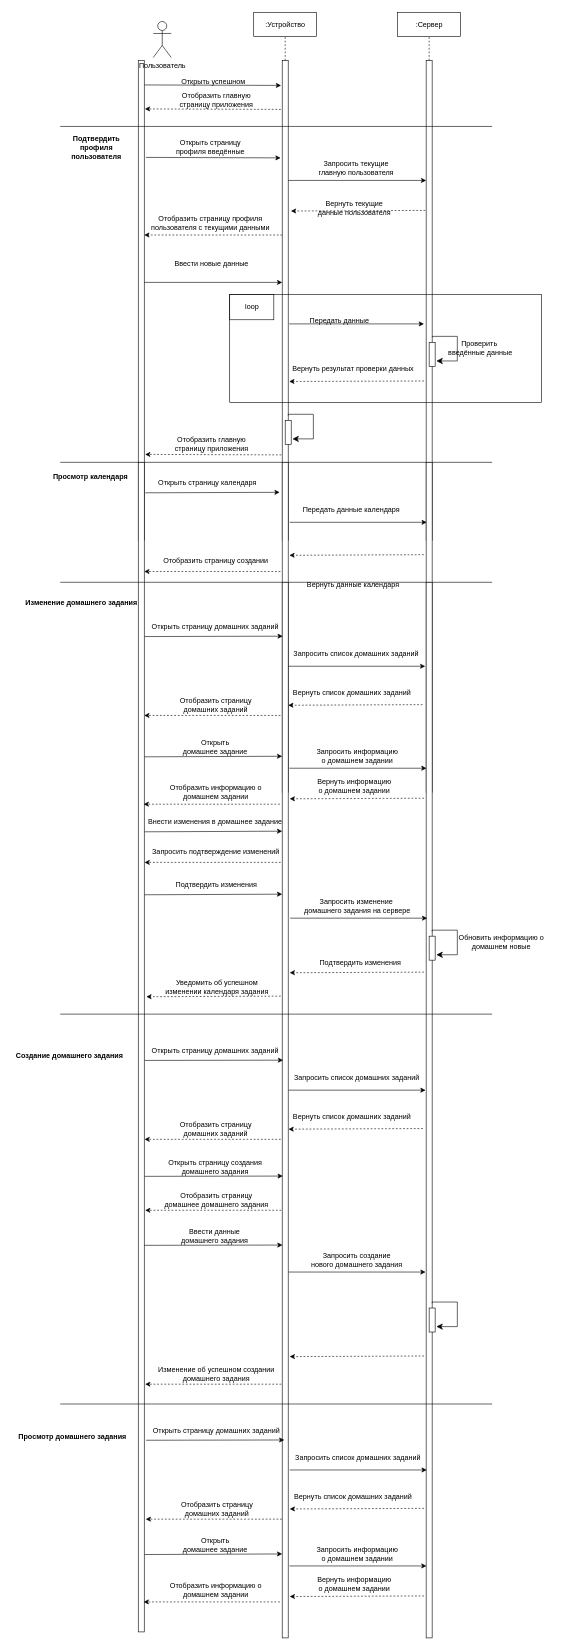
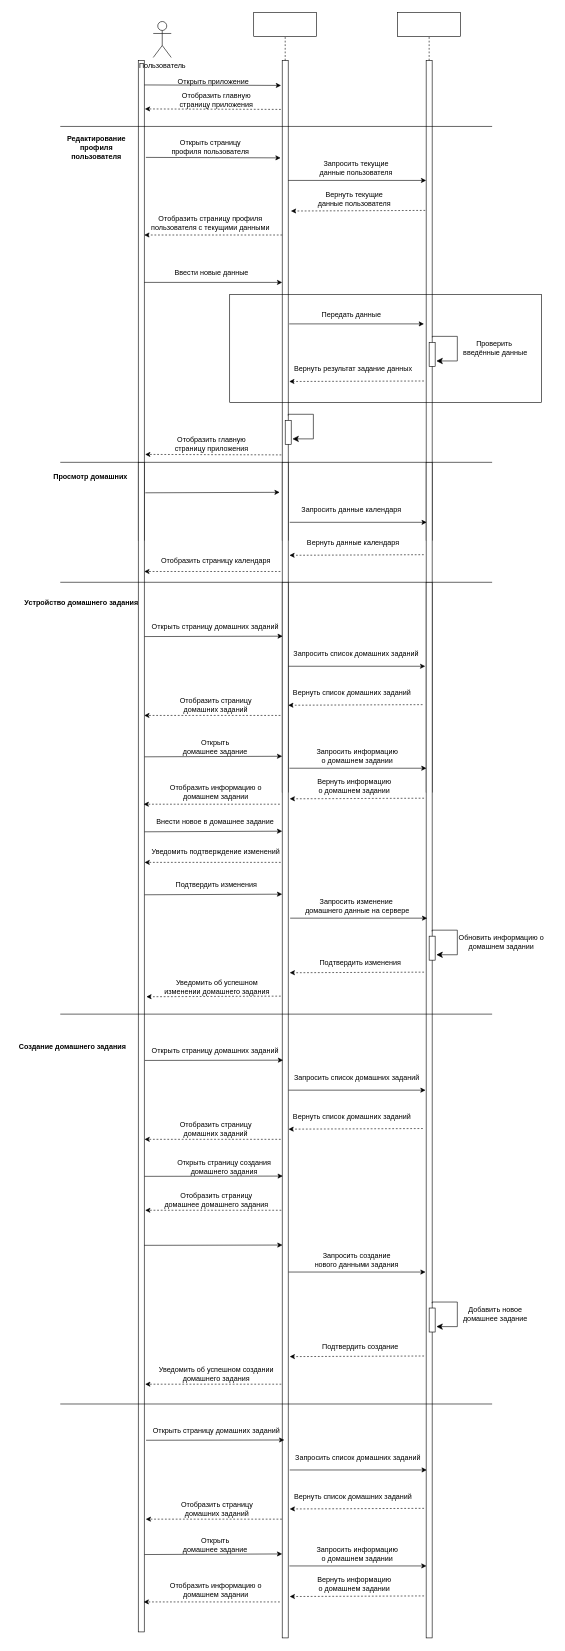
- <mxCell id="8" value=":Устройство" style="text;html=1;align=center;verticalAlign=middle;resizable=0;points=[];autosize=1;strokeColor=none;fillColor=none;" parent="6" vertex="1"><mxGeometry x="7.5" y="5" width="90" height="30" as="geometry" /></mxCell>
- <mxCell id="11" value=":Сервер" style="text;html=1;align=center;verticalAlign=middle;resizable=0;points=[];autosize=1;strokeColor=none;fillColor=none;" parent="9" vertex="1"><mxGeometry x="17.5" y="5" width="70" height="30" as="geometry" /></mxCell>
- <mxCell id="16" value="Открыть успешном" style="text;html=1;align=center;verticalAlign=middle;resizable=0;points=[];autosize=1;strokeColor=none;fillColor=none;" parent="14" vertex="1"><mxGeometry width="140" height="30" as="geometry" /></mxCell>
+ <mxCell id="16" value="Открыть приложение" style="text;html=1;align=center;verticalAlign=middle;resizable=0;points=[];autosize=1;strokeColor=none;fillColor=none;" parent="14" vertex="1"><mxGeometry width="140" height="30" as="geometry" /></mxCell>
- <mxCell id="18" value="&lt;b&gt;Подтвердить&lt;/b&gt;&lt;div&gt;&lt;b&gt;профиля&lt;/b&gt;&lt;/div&gt;&lt;div&gt;&lt;b&gt;пользователя&lt;/b&gt;&lt;/div&gt;" style="text;html=1;align=center;verticalAlign=middle;resizable=0;points=[];autosize=1;strokeColor=none;fillColor=none;" parent="1" vertex="1"><mxGeometry x="100" y="215" width="120" height="60" as="geometry" /></mxCell>
+ <mxCell id="18" value="&lt;b&gt;Редактирование&lt;/b&gt;&lt;div&gt;&lt;b&gt;профиля&lt;/b&gt;&lt;/div&gt;&lt;div&gt;&lt;b&gt;пользователя&lt;/b&gt;&lt;/div&gt;" style="text;html=1;align=center;verticalAlign=middle;resizable=0;points=[];autosize=1;strokeColor=none;fillColor=none;" parent="1" vertex="1"><mxGeometry x="100" y="215" width="120" height="60" as="geometry" /></mxCell>
- <mxCell id="21" value="Открыть страницу&lt;div&gt;профиля введённые&lt;/div&gt;" style="text;html=1;align=center;verticalAlign=middle;resizable=0;points=[];autosize=1;strokeColor=none;fillColor=none;" parent="19" vertex="1"><mxGeometry x="-10" width="150" height="40" as="geometry" /></mxCell>
+ <mxCell id="21" value="Открыть страницу&lt;div&gt;профиля пользователя&lt;/div&gt;" style="text;html=1;align=center;verticalAlign=middle;resizable=0;points=[];autosize=1;strokeColor=none;fillColor=none;" parent="19" vertex="1"><mxGeometry x="-10" width="150" height="40" as="geometry" /></mxCell>
- <mxCell id="52" value="Запросить текущие&lt;div&gt;главную пользователя&lt;/div&gt;" style="text;html=1;align=center;verticalAlign=middle;resizable=0;points=[];autosize=1;strokeColor=none;fillColor=none;" parent="51" vertex="1"><mxGeometry x="-10" width="150" height="40" as="geometry" /></mxCell>
+ <mxCell id="52" value="Запросить текущие&lt;div&gt;данные пользователя&lt;/div&gt;" style="text;html=1;align=center;verticalAlign=middle;resizable=0;points=[];autosize=1;strokeColor=none;fillColor=none;" parent="51" vertex="1"><mxGeometry x="-10" width="150" height="40" as="geometry" /></mxCell>
- <mxCell id="55" value="Вернуть текущие&lt;div&gt;данные пользователя&lt;/div&gt;" style="text;html=1;align=center;verticalAlign=middle;resizable=0;points=[];autosize=1;strokeColor=none;fillColor=none;" parent="1" vertex="1"><mxGeometry x="515" y="326" width="150" height="40" as="geometry" /></mxCell>
+ <mxCell id="55" value="Вернуть текущие&lt;div&gt;данные пользователя&lt;/div&gt;" style="text;html=1;align=center;verticalAlign=middle;resizable=0;points=[];autosize=1;strokeColor=none;fillColor=none;" parent="1" vertex="1"><mxGeometry x="515" y="311" width="150" height="40" as="geometry" /></mxCell>
- <mxCell id="30" value="Ввести новые данные" style="text;html=1;align=center;verticalAlign=middle;resizable=0;points=[];autosize=1;strokeColor=none;fillColor=none;" parent="1" vertex="1"><mxGeometry x="276.5" y="425" width="150" height="30" as="geometry" /></mxCell>
+ <mxCell id="30" value="Ввести новые данные" style="text;html=1;align=center;verticalAlign=middle;resizable=0;points=[];autosize=1;strokeColor=none;fillColor=none;" parent="1" vertex="1"><mxGeometry x="276.5" y="440" width="150" height="30" as="geometry" /></mxCell>
- <mxCell id="65" value="loop" style="whiteSpace=wrap;html=1;fillColor=none;" parent="63" vertex="1"><mxGeometry width="73.535" height="42.372" as="geometry" /></mxCell>
- <mxCell id="32" value="Передать данные" style="text;html=1;align=center;verticalAlign=middle;resizable=0;points=[];autosize=1;strokeColor=none;fillColor=none;" parent="1" vertex="1"><mxGeometry x="505" y="520" width="120" height="30" as="geometry" /></mxCell>
+ <mxCell id="32" value="Передать данные" style="text;html=1;align=center;verticalAlign=middle;resizable=0;points=[];autosize=1;strokeColor=none;fillColor=none;" parent="1" vertex="1"><mxGeometry x="525" y="510" width="120" height="30" as="geometry" /></mxCell>
- <mxCell id="35" value="Проверить&amp;nbsp;&lt;div&gt;введённые данные&lt;/div&gt;" style="text;html=1;align=center;verticalAlign=middle;resizable=0;points=[];autosize=1;strokeColor=none;fillColor=none;" parent="1" vertex="1"><mxGeometry x="735" y="560" width="130" height="40" as="geometry" /></mxCell>
+ <mxCell id="35" value="Проверить&amp;nbsp;&lt;div&gt;введённые данные&lt;/div&gt;" style="text;html=1;align=center;verticalAlign=middle;resizable=0;points=[];autosize=1;strokeColor=none;fillColor=none;" parent="1" vertex="1"><mxGeometry x="760" y="560" width="130" height="40" as="geometry" /></mxCell>
- <mxCell id="37" value="Вернуть результат проверки данных" style="text;html=1;align=center;verticalAlign=middle;resizable=0;points=[];autosize=1;strokeColor=none;fillColor=none;" parent="1" vertex="1"><mxGeometry x="472.5" y="600" width="230" height="30" as="geometry" /></mxCell>
+ <mxCell id="37" value="Вернуть результат задание данных" style="text;html=1;align=center;verticalAlign=middle;resizable=0;points=[];autosize=1;strokeColor=none;fillColor=none;" parent="1" vertex="1"><mxGeometry x="472.5" y="600" width="230" height="30" as="geometry" /></mxCell>
- <mxCell id="44" value="&lt;b&gt;Просмотр календаря&lt;/b&gt;" style="text;html=1;align=center;verticalAlign=middle;resizable=0;points=[];autosize=1;strokeColor=none;fillColor=none;" parent="1" vertex="1"><mxGeometry x="75" y="780" width="150" height="30" as="geometry" /></mxCell>
+ <mxCell id="44" value="&lt;b&gt;Просмотр домашних&lt;/b&gt;" style="text;html=1;align=center;verticalAlign=middle;resizable=0;points=[];autosize=1;strokeColor=none;fillColor=none;" parent="1" vertex="1"><mxGeometry x="75" y="780" width="150" height="30" as="geometry" /></mxCell>
- <mxCell id="46" value="Открыть страницу календаря" style="text;html=1;align=center;verticalAlign=middle;resizable=0;points=[];autosize=1;strokeColor=none;fillColor=none;" parent="1" vertex="1"><mxGeometry x="250" y="790" width="190" height="30" as="geometry" /></mxCell>
- <mxCell id="58" value="Передать данные календаря" style="text;html=1;align=center;verticalAlign=middle;resizable=0;points=[];autosize=1;strokeColor=none;fillColor=none;" parent="57" vertex="1"><mxGeometry x="-30" y="5" width="190" height="30" as="geometry" /></mxCell>
+ <mxCell id="58" value="Запросить данные календаря" style="text;html=1;align=center;verticalAlign=middle;resizable=0;points=[];autosize=1;strokeColor=none;fillColor=none;" parent="57" vertex="1"><mxGeometry x="-30" y="5" width="190" height="30" as="geometry" /></mxCell>
- <mxCell id="61" value="Отобразить страницу создании" style="text;html=1;align=center;verticalAlign=middle;resizable=0;points=[];autosize=1;strokeColor=none;fillColor=none;" parent="1" vertex="1"><mxGeometry x="253.5" y="920" width="210" height="30" as="geometry" /></mxCell>
+ <mxCell id="61" value="Отобразить страницу календаря" style="text;html=1;align=center;verticalAlign=middle;resizable=0;points=[];autosize=1;strokeColor=none;fillColor=none;" parent="1" vertex="1"><mxGeometry x="253.5" y="920" width="210" height="30" as="geometry" /></mxCell>
- <mxCell id="60" value="Вернуть данные календаря" style="text;html=1;align=center;verticalAlign=middle;resizable=0;points=[];autosize=1;strokeColor=none;fillColor=none;" parent="1" vertex="1"><mxGeometry x="497.5" y="960" width="180" height="30" as="geometry" /></mxCell>
+ <mxCell id="60" value="Вернуть данные календаря" style="text;html=1;align=center;verticalAlign=middle;resizable=0;points=[];autosize=1;strokeColor=none;fillColor=none;" parent="1" vertex="1"><mxGeometry x="497.5" y="890" width="180" height="30" as="geometry" /></mxCell>
- <mxCell id="67" value="&lt;b&gt;Изменение домашнего задания&lt;/b&gt;" style="text;html=1;align=center;verticalAlign=middle;resizable=0;points=[];autosize=1;strokeColor=none;fillColor=none;" parent="1" vertex="1"><mxGeometry x="30" y="990" width="210" height="30" as="geometry" /></mxCell>
+ <mxCell id="67" value="&lt;b&gt;Устройство домашнего задания&lt;/b&gt;" style="text;html=1;align=center;verticalAlign=middle;resizable=0;points=[];autosize=1;strokeColor=none;fillColor=none;" parent="1" vertex="1"><mxGeometry x="30" y="990" width="210" height="30" as="geometry" /></mxCell>
- <mxCell id="83" value="Внести изменения в домашнее задание" style="text;html=1;align=center;verticalAlign=middle;resizable=0;points=[];autosize=1;strokeColor=none;fillColor=none;" parent="1" vertex="1"><mxGeometry x="232.5" y="1355" width="250" height="30" as="geometry" /></mxCell>
+ <mxCell id="83" value="Внести новое в домашнее задание" style="text;html=1;align=center;verticalAlign=middle;resizable=0;points=[];autosize=1;strokeColor=none;fillColor=none;" parent="1" vertex="1"><mxGeometry x="232.5" y="1355" width="250" height="30" as="geometry" /></mxCell>
- <mxCell id="85" value="Запросить подтверждение изменений" style="text;html=1;align=center;verticalAlign=middle;resizable=0;points=[];autosize=1;strokeColor=none;fillColor=none;" parent="1" vertex="1"><mxGeometry x="239" y="1405" width="240" height="30" as="geometry" /></mxCell>
+ <mxCell id="85" value="Уведомить подтверждение изменений" style="text;html=1;align=center;verticalAlign=middle;resizable=0;points=[];autosize=1;strokeColor=none;fillColor=none;" parent="1" vertex="1"><mxGeometry x="239" y="1405" width="240" height="30" as="geometry" /></mxCell>
- <mxCell id="91" value="Запросить изменение&amp;nbsp;&lt;div&gt;домашнего задания на сервере&lt;/div&gt;" style="text;html=1;align=center;verticalAlign=middle;resizable=0;points=[];autosize=1;strokeColor=none;fillColor=none;" parent="90" vertex="1"><mxGeometry x="-35" width="200" height="40" as="geometry" /></mxCell>
+ <mxCell id="91" value="Запросить изменение&amp;nbsp;&lt;div&gt;домашнего данные на сервере&lt;/div&gt;" style="text;html=1;align=center;verticalAlign=middle;resizable=0;points=[];autosize=1;strokeColor=none;fillColor=none;" parent="90" vertex="1"><mxGeometry x="-35" width="200" height="40" as="geometry" /></mxCell>
- <mxCell id="93" value="Обновить информацию о&lt;div&gt;домашнем новые&lt;/div&gt;" style="text;html=1;align=center;verticalAlign=middle;resizable=0;points=[];autosize=1;strokeColor=none;fillColor=none;" parent="1" vertex="1"><mxGeometry x="750" y="1550" width="170" height="40" as="geometry" /></mxCell>
+ <mxCell id="93" value="Обновить информацию о&lt;div&gt;домашнем задании&lt;/div&gt;" style="text;html=1;align=center;verticalAlign=middle;resizable=0;points=[];autosize=1;strokeColor=none;fillColor=none;" parent="1" vertex="1"><mxGeometry x="750" y="1550" width="170" height="40" as="geometry" /></mxCell>
- <mxCell id="97" value="Уведомить об&amp;nbsp;&lt;span style=&quot;background-color: initial;&quot;&gt;успешном&lt;/span&gt;&lt;div&gt;&lt;span style=&quot;background-color: initial;&quot;&gt;изменении календаря задания&lt;/span&gt;&lt;/div&gt;" style="text;html=1;align=center;verticalAlign=middle;resizable=0;points=[];autosize=1;strokeColor=none;fillColor=none;" parent="1" vertex="1"><mxGeometry x="261" y="1625" width="200" height="40" as="geometry" /></mxCell>
+ <mxCell id="97" value="Уведомить об&amp;nbsp;&lt;span style=&quot;background-color: initial;&quot;&gt;успешном&lt;/span&gt;&lt;div&gt;&lt;span style=&quot;background-color: initial;&quot;&gt;изменении домашнего задания&lt;/span&gt;&lt;/div&gt;" style="text;html=1;align=center;verticalAlign=middle;resizable=0;points=[];autosize=1;strokeColor=none;fillColor=none;" parent="1" vertex="1"><mxGeometry x="261" y="1625" width="200" height="40" as="geometry" /></mxCell>
- <mxCell id="100" value="&lt;b&gt;Создание домашнего задания&lt;/b&gt;" style="text;html=1;align=center;verticalAlign=middle;resizable=0;points=[];autosize=1;strokeColor=none;fillColor=none;" parent="1" vertex="1"><mxGeometry x="15" y="1745" width="200" height="30" as="geometry" /></mxCell>
+ <mxCell id="100" value="&lt;b&gt;Создание домашнего задания&lt;/b&gt;" style="text;html=1;align=center;verticalAlign=middle;resizable=0;points=[];autosize=1;strokeColor=none;fillColor=none;" parent="1" vertex="1"><mxGeometry x="20" y="1730" width="200" height="30" as="geometry" /></mxCell>
- <mxCell id="111" value="Открыть страницу создания&lt;div&gt;домашнего задания&lt;/div&gt;" style="text;html=1;align=center;verticalAlign=middle;resizable=0;points=[];autosize=1;strokeColor=none;fillColor=none;" parent="1" vertex="1"><mxGeometry x="267.5" y="1925" width="180" height="40" as="geometry" /></mxCell>
+ <mxCell id="111" value="Открыть страницу создания&lt;div&gt;домашнего задания&lt;/div&gt;" style="text;html=1;align=center;verticalAlign=middle;resizable=0;points=[];autosize=1;strokeColor=none;fillColor=none;" parent="1" vertex="1"><mxGeometry x="282.5" y="1925" width="180" height="40" as="geometry" /></mxCell>
- <mxCell id="115" value="Ввести данные&lt;div&gt;домашнего задания&lt;/div&gt;" style="text;html=1;align=center;verticalAlign=middle;resizable=0;points=[];autosize=1;strokeColor=none;fillColor=none;" parent="1" vertex="1"><mxGeometry x="292" y="2040" width="130" height="40" as="geometry" /></mxCell>
- <mxCell id="117" value="Запросить создание&lt;div&gt;нового домашнего задания&lt;/div&gt;" style="text;html=1;align=center;verticalAlign=middle;resizable=0;points=[];autosize=1;strokeColor=none;fillColor=none;" parent="116" vertex="1"><mxGeometry x="-25" width="180" height="40" as="geometry" /></mxCell>
+ <mxCell id="117" value="Запросить создание&lt;div&gt;нового данными задания&lt;/div&gt;" style="text;html=1;align=center;verticalAlign=middle;resizable=0;points=[];autosize=1;strokeColor=none;fillColor=none;" parent="116" vertex="1"><mxGeometry x="-25" width="180" height="40" as="geometry" /></mxCell>
+ <mxCell id="120" value="Добавить новое&lt;div&gt;домашнее задание&lt;/div&gt;" style="text;html=1;align=center;verticalAlign=middle;resizable=0;points=[];autosize=1;strokeColor=none;fillColor=none;" parent="1" vertex="1"><mxGeometry x="760" y="2170" width="130" height="40" as="geometry" /></mxCell>
+ <mxCell id="122" value="Подтвердить создание" style="text;html=1;align=center;verticalAlign=middle;resizable=0;points=[];autosize=1;strokeColor=none;fillColor=none;" parent="1" vertex="1"><mxGeometry x="525" y="2230" width="150" height="30" as="geometry" /></mxCell>
- <mxCell id="124" value="Изменение об успешном создании&lt;div&gt;домашнего задания&lt;/div&gt;" style="text;html=1;align=center;verticalAlign=middle;resizable=0;points=[];autosize=1;strokeColor=none;fillColor=none;" parent="1" vertex="1"><mxGeometry x="255" y="2270" width="210" height="40" as="geometry" /></mxCell>
+ <mxCell id="124" value="Уведомить об успешном создании&lt;div&gt;домашнего задания&lt;/div&gt;" style="text;html=1;align=center;verticalAlign=middle;resizable=0;points=[];autosize=1;strokeColor=none;fillColor=none;" parent="1" vertex="1"><mxGeometry x="255" y="2270" width="210" height="40" as="geometry" /></mxCell>
- <mxCell id="132" value="&lt;b&gt;Просмотр домашнего задания&lt;/b&gt;" style="text;html=1;align=center;verticalAlign=middle;resizable=0;points=[];autosize=1;strokeColor=none;fillColor=none;" parent="1" vertex="1"><mxGeometry x="20" y="2380" width="200" height="30" as="geometry" /></mxCell>
